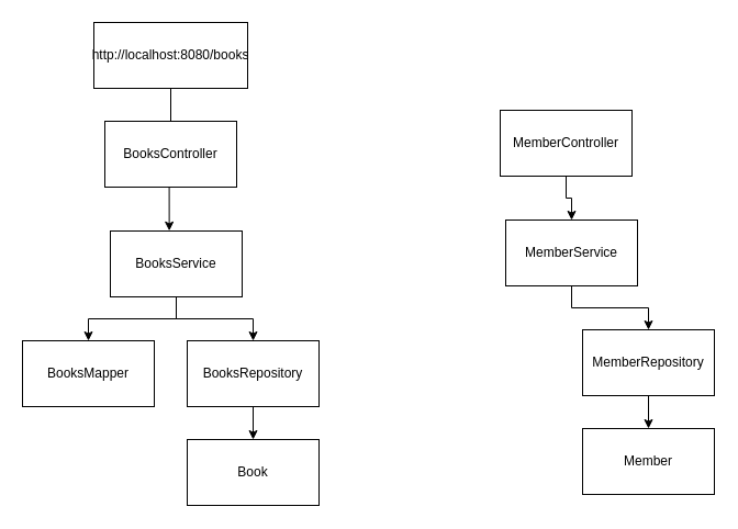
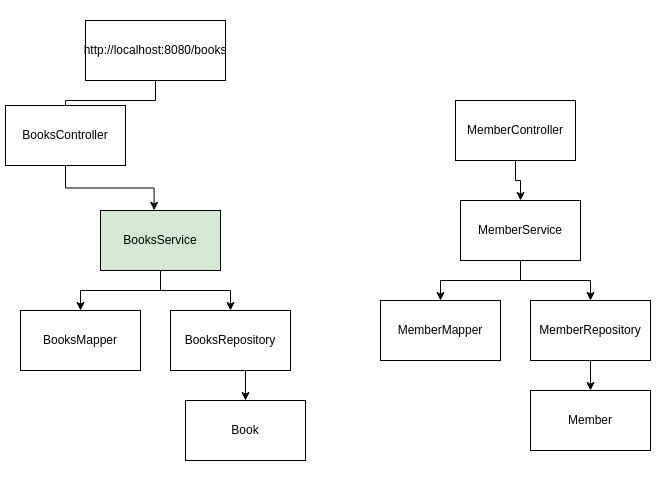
- <mxCell id="19" value="BooksController" style="rounded=0;whiteSpace=wrap;html=1;" parent="1" vertex="1"><mxGeometry x="95" y="110" width="120" height="60" as="geometry" /></mxCell>
+ <mxCell id="19" value="BooksController" style="rounded=0;whiteSpace=wrap;html=1;" parent="1" vertex="1"><mxGeometry x="5" y="105" width="120" height="60" as="geometry" /></mxCell>
- <mxCell id="7" value="BooksService" style="rounded=0;whiteSpace=wrap;html=1;" parent="1" vertex="1"><mxGeometry x="100" y="210" width="120" height="60" as="geometry" /></mxCell>
+ <mxCell id="7" value="BooksService" style="rounded=0;whiteSpace=wrap;html=1;fillColor=#d5e8d4;" parent="1" vertex="1"><mxGeometry x="100" y="210" width="120" height="60" as="geometry" /></mxCell>
+ <mxCell id="12" style="edgeStyle=orthogonalEdgeStyle;rounded=0;orthogonalLoop=1;jettySize=auto;html=1;exitX=0.5;exitY=1;exitDx=0;exitDy=0;entryX=0.5;entryY=0;entryDx=0;entryDy=0;" parent="1" source="14" target="15" edge="1"><mxGeometry relative="1" as="geometry" /></mxCell>
+ <mxCell id="15" value="MemberMapper" style="rounded=0;whiteSpace=wrap;html=1;" parent="1" vertex="1"><mxGeometry x="380" y="300" width="120" height="60" as="geometry" /></mxCell>
- <mxCell id="11" value="Book" style="rounded=0;whiteSpace=wrap;html=1;" parent="1" vertex="1"><mxGeometry x="170" y="400" width="120" height="60" as="geometry" /></mxCell>
+ <mxCell id="11" value="Book" style="rounded=0;whiteSpace=wrap;html=1;" parent="1" vertex="1"><mxGeometry x="185" y="400" width="120" height="60" as="geometry" /></mxCell>
